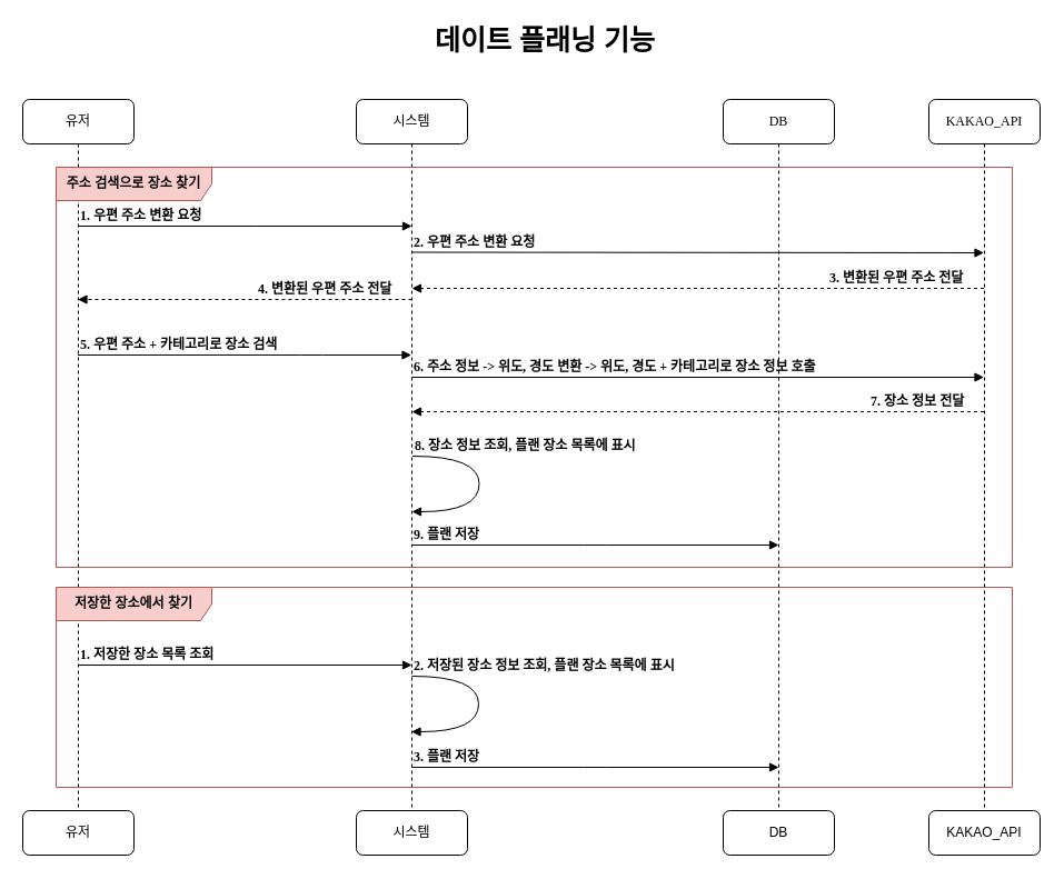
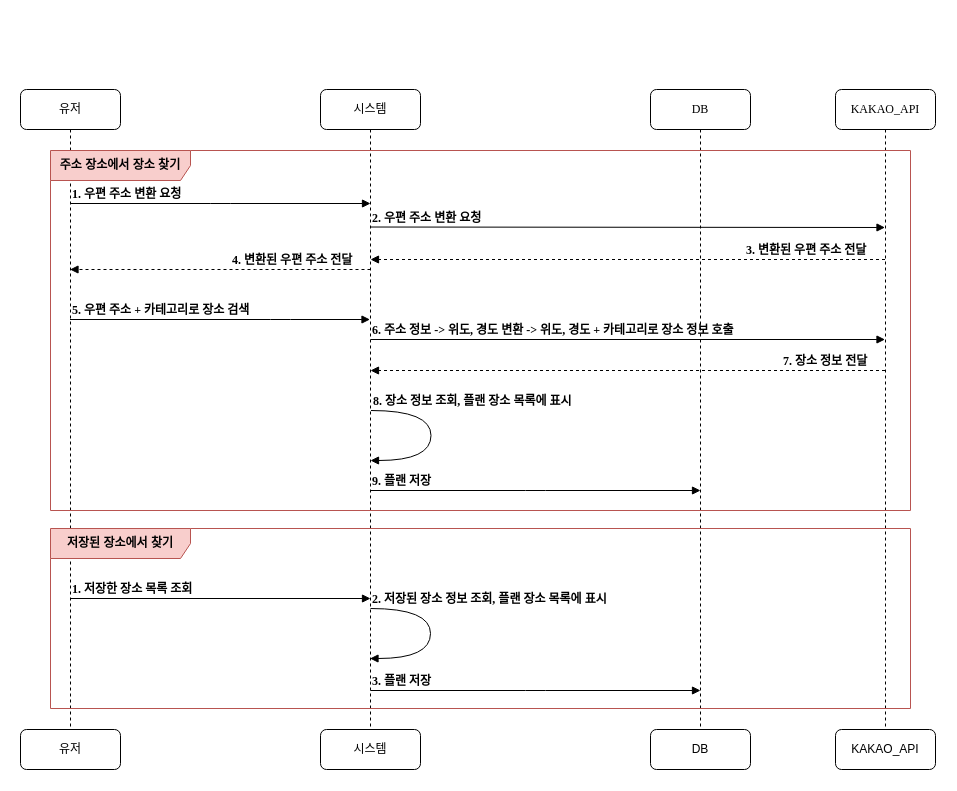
- <mxCell id="19" value="&lt;span style=&quot;font-size: 25px;&quot;&gt;&lt;b&gt;데이트 플래닝 기능&lt;/b&gt;&lt;/span&gt;" style="text;html=1;strokeColor=none;fillColor=none;align=center;verticalAlign=middle;whiteSpace=wrap;rounded=0;fontSize=12;" parent="1" vertex="1"><mxGeometry x="305" y="20" width="370" height="30" as="geometry" /></mxCell>
- <mxCell id="23" value="&lt;b&gt;주소 검색으로 장소 찾기&lt;/b&gt;" style="shape=umlFrame;whiteSpace=wrap;html=1;fontSize=12;width=140;height=30;fillColor=#f8cecc;strokeColor=#b85450;" parent="1" vertex="1"><mxGeometry x="50" y="150" width="860" height="360" as="geometry" /></mxCell>
+ <mxCell id="23" value="&lt;b&gt;주소 장소에서 장소 찾기&lt;/b&gt;" style="shape=umlFrame;whiteSpace=wrap;html=1;fontSize=12;width=140;height=30;fillColor=#f8cecc;strokeColor=#b85450;" parent="1" vertex="1"><mxGeometry x="50" y="150" width="860" height="360" as="geometry" /></mxCell>
- <mxCell id="24" value="&lt;b&gt;저장한 장소에서 찾기&lt;/b&gt;" style="shape=umlFrame;whiteSpace=wrap;html=1;fontSize=12;width=140;height=30;fillColor=#f8cecc;strokeColor=#b85450;" vertex="1" parent="1"><mxGeometry x="50" y="528" width="860" height="180" as="geometry" /></mxCell>
+ <mxCell id="24" value="&lt;b&gt;저장된 장소에서 찾기&lt;/b&gt;" style="shape=umlFrame;whiteSpace=wrap;html=1;fontSize=12;width=140;height=30;fillColor=#f8cecc;strokeColor=#b85450;" vertex="1" parent="1"><mxGeometry x="50" y="528" width="860" height="180" as="geometry" /></mxCell>
